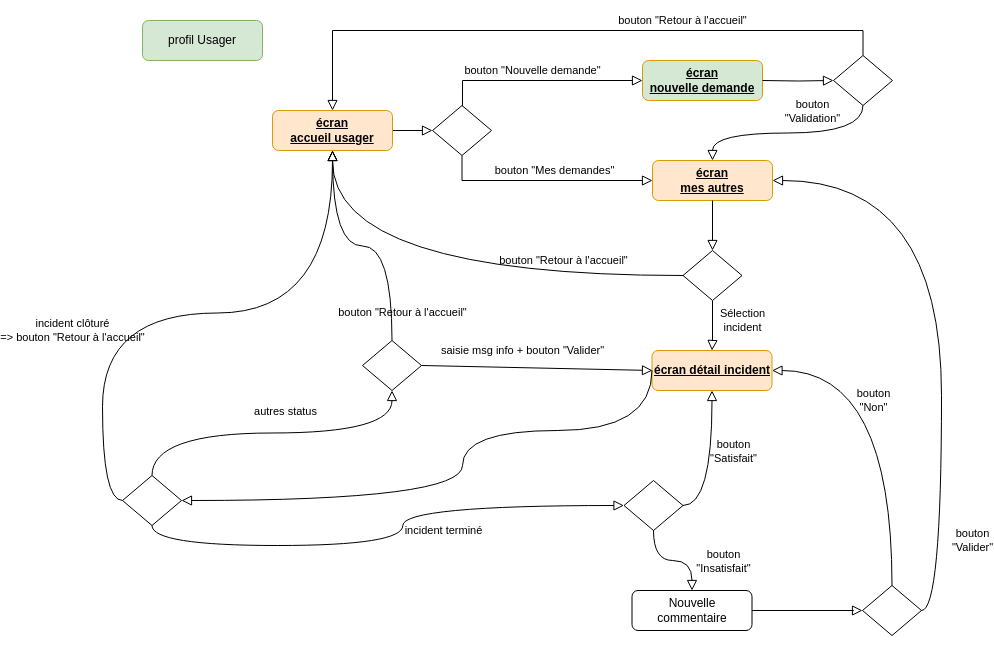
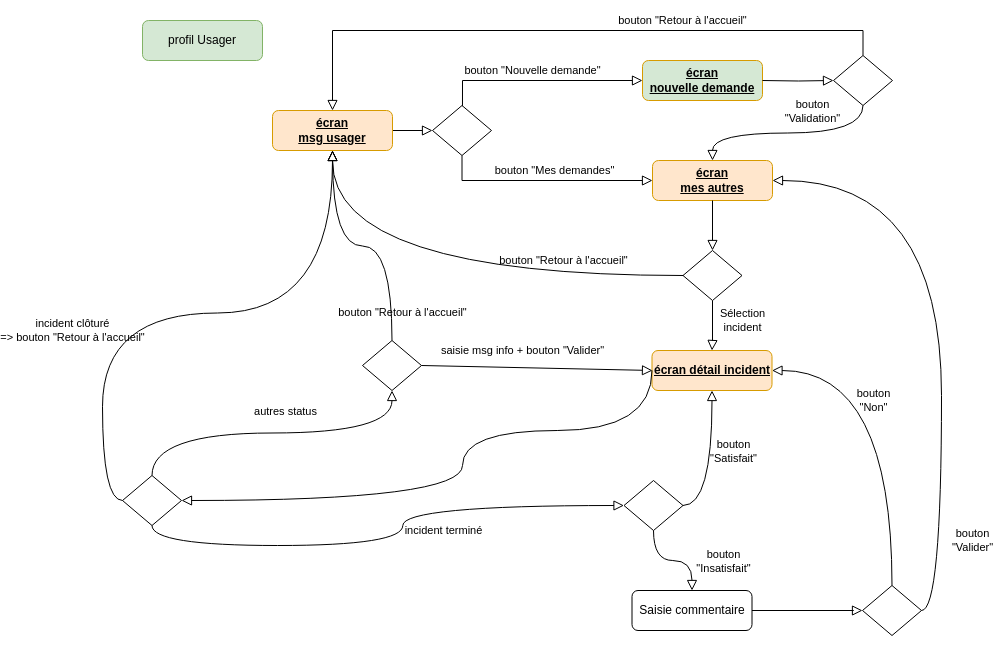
- <mxCell id="3" value="&lt;b&gt;&lt;u&gt;écran &lt;br&gt;accueil usager&lt;/u&gt;&lt;/b&gt;" style="rounded=1;whiteSpace=wrap;html=1;fontSize=12;glass=0;strokeWidth=1;shadow=0;fillColor=#ffe6cc;strokeColor=#d79b00;" parent="1" vertex="1"><mxGeometry x="170" y="110" width="120" height="40" as="geometry" /></mxCell>
+ <mxCell id="3" value="&lt;b&gt;&lt;u&gt;écran &lt;br&gt;msg usager&lt;/u&gt;&lt;/b&gt;" style="rounded=1;whiteSpace=wrap;html=1;fontSize=12;glass=0;strokeWidth=1;shadow=0;fillColor=#ffe6cc;strokeColor=#d79b00;" parent="1" vertex="1"><mxGeometry x="170" y="110" width="120" height="40" as="geometry" /></mxCell>
- <mxCell id="25" value="Nouvelle commentaire" style="rounded=1;whiteSpace=wrap;html=1;fontSize=12;glass=0;strokeWidth=1;shadow=0;" parent="1" vertex="1"><mxGeometry x="529.5" y="590" width="120" height="40" as="geometry" /></mxCell>
+ <mxCell id="25" value="Saisie commentaire" style="rounded=1;whiteSpace=wrap;html=1;fontSize=12;glass=0;strokeWidth=1;shadow=0;" parent="1" vertex="1"><mxGeometry x="529.5" y="590" width="120" height="40" as="geometry" /></mxCell>
